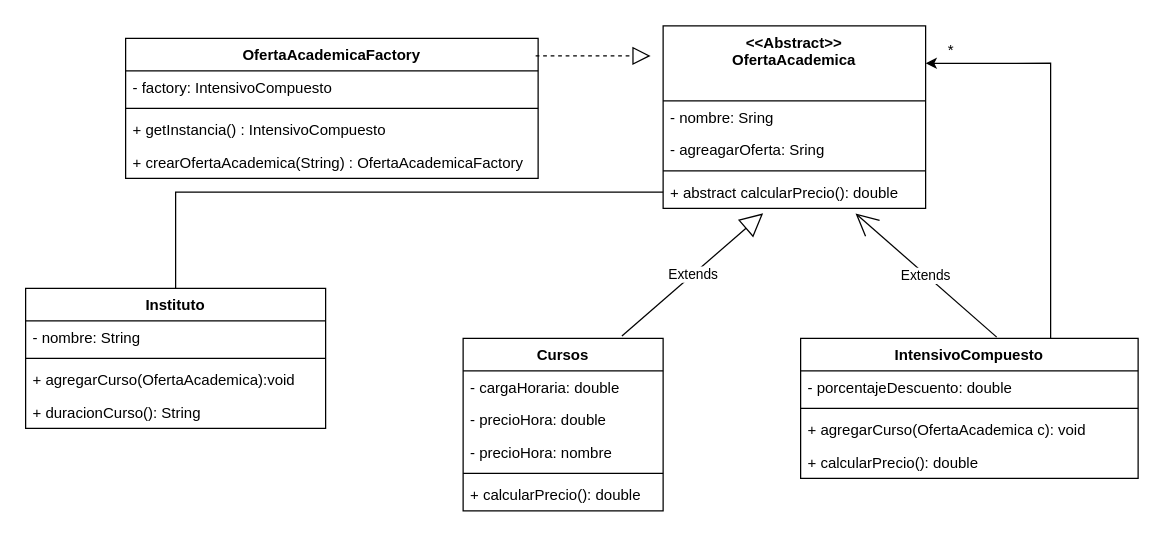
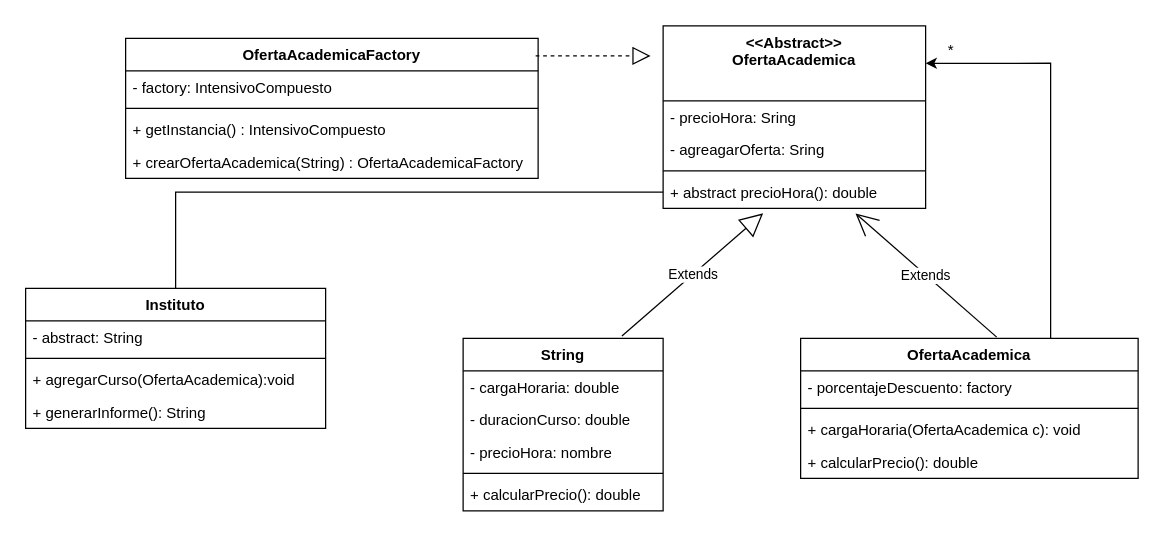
- <mxCell id="15" value="- nombre: Sring" style="text;strokeColor=none;fillColor=none;align=left;verticalAlign=top;spacingLeft=4;spacingRight=4;overflow=hidden;rotatable=0;points=[[0,0.5],[1,0.5]];portConstraint=eastwest;" vertex="1" parent="14"><mxGeometry y="60" width="210" height="26" as="geometry" /></mxCell>
+ <mxCell id="15" value="- precioHora: Sring" style="text;strokeColor=none;fillColor=none;align=left;verticalAlign=top;spacingLeft=4;spacingRight=4;overflow=hidden;rotatable=0;points=[[0,0.5],[1,0.5]];portConstraint=eastwest;" vertex="1" parent="14"><mxGeometry y="60" width="210" height="26" as="geometry" /></mxCell>
- <mxCell id="18" value="+ abstract calcularPrecio(): double" style="text;strokeColor=none;fillColor=none;align=left;verticalAlign=top;spacingLeft=4;spacingRight=4;overflow=hidden;rotatable=0;points=[[0,0.5],[1,0.5]];portConstraint=eastwest;" vertex="1" parent="14"><mxGeometry y="120" width="210" height="26" as="geometry" /></mxCell>
+ <mxCell id="18" value="+ abstract precioHora(): double" style="text;strokeColor=none;fillColor=none;align=left;verticalAlign=top;spacingLeft=4;spacingRight=4;overflow=hidden;rotatable=0;points=[[0,0.5],[1,0.5]];portConstraint=eastwest;" vertex="1" parent="14"><mxGeometry y="120" width="210" height="26" as="geometry" /></mxCell>
- <mxCell id="30" value="- nombre: String" style="text;strokeColor=none;fillColor=none;align=left;verticalAlign=top;spacingLeft=4;spacingRight=4;overflow=hidden;rotatable=0;points=[[0,0.5],[1,0.5]];portConstraint=eastwest;" vertex="1" parent="29"><mxGeometry y="26" width="240" height="26" as="geometry" /></mxCell>
+ <mxCell id="30" value="- abstract: String" style="text;strokeColor=none;fillColor=none;align=left;verticalAlign=top;spacingLeft=4;spacingRight=4;overflow=hidden;rotatable=0;points=[[0,0.5],[1,0.5]];portConstraint=eastwest;" vertex="1" parent="29"><mxGeometry y="26" width="240" height="26" as="geometry" /></mxCell>
- <mxCell id="8" value="Cursos" style="swimlane;fontStyle=1;align=center;verticalAlign=top;childLayout=stackLayout;horizontal=1;startSize=26;horizontalStack=0;resizeParent=1;resizeParentMax=0;resizeLast=0;collapsible=1;marginBottom=0;" vertex="1" parent="1"><mxGeometry x="370" y="270" width="160" height="138" as="geometry" /></mxCell>
+ <mxCell id="8" value="String" style="swimlane;fontStyle=1;align=center;verticalAlign=top;childLayout=stackLayout;horizontal=1;startSize=26;horizontalStack=0;resizeParent=1;resizeParentMax=0;resizeLast=0;collapsible=1;marginBottom=0;" vertex="1" parent="1"><mxGeometry x="370" y="270" width="160" height="138" as="geometry" /></mxCell>
- <mxCell id="3" value="IntensivoCompuesto" style="swimlane;fontStyle=1;align=center;verticalAlign=top;childLayout=stackLayout;horizontal=1;startSize=26;horizontalStack=0;resizeParent=1;resizeParentMax=0;resizeLast=0;collapsible=1;marginBottom=0;" vertex="1" parent="1"><mxGeometry x="640" y="270" width="270" height="112" as="geometry" /></mxCell>
+ <mxCell id="3" value="OfertaAcademica" style="swimlane;fontStyle=1;align=center;verticalAlign=top;childLayout=stackLayout;horizontal=1;startSize=26;horizontalStack=0;resizeParent=1;resizeParentMax=0;resizeLast=0;collapsible=1;marginBottom=0;" vertex="1" parent="1"><mxGeometry x="640" y="270" width="270" height="112" as="geometry" /></mxCell>
- <mxCell id="4" value="- porcentajeDescuento: double" style="text;strokeColor=none;fillColor=none;align=left;verticalAlign=top;spacingLeft=4;spacingRight=4;overflow=hidden;rotatable=0;points=[[0,0.5],[1,0.5]];portConstraint=eastwest;" vertex="1" parent="3"><mxGeometry y="26" width="270" height="26" as="geometry" /></mxCell>
+ <mxCell id="4" value="- porcentajeDescuento: factory" style="text;strokeColor=none;fillColor=none;align=left;verticalAlign=top;spacingLeft=4;spacingRight=4;overflow=hidden;rotatable=0;points=[[0,0.5],[1,0.5]];portConstraint=eastwest;" vertex="1" parent="3"><mxGeometry y="26" width="270" height="26" as="geometry" /></mxCell>
- <mxCell id="33" value="+ duracionCurso(): String" style="text;strokeColor=none;fillColor=none;align=left;verticalAlign=top;spacingLeft=4;spacingRight=4;overflow=hidden;rotatable=0;points=[[0,0.5],[1,0.5]];portConstraint=eastwest;" vertex="1" parent="29"><mxGeometry y="86" width="240" height="26" as="geometry" /></mxCell>
+ <mxCell id="33" value="+ generarInforme(): String" style="text;strokeColor=none;fillColor=none;align=left;verticalAlign=top;spacingLeft=4;spacingRight=4;overflow=hidden;rotatable=0;points=[[0,0.5],[1,0.5]];portConstraint=eastwest;" vertex="1" parent="29"><mxGeometry y="86" width="240" height="26" as="geometry" /></mxCell>
- <mxCell id="10" value="- precioHora: double" style="text;strokeColor=none;fillColor=none;align=left;verticalAlign=top;spacingLeft=4;spacingRight=4;overflow=hidden;rotatable=0;points=[[0,0.5],[1,0.5]];portConstraint=eastwest;" vertex="1" parent="8"><mxGeometry y="52" width="160" height="26" as="geometry" /></mxCell>
+ <mxCell id="10" value="- duracionCurso: double" style="text;strokeColor=none;fillColor=none;align=left;verticalAlign=top;spacingLeft=4;spacingRight=4;overflow=hidden;rotatable=0;points=[[0,0.5],[1,0.5]];portConstraint=eastwest;" vertex="1" parent="8"><mxGeometry y="52" width="160" height="26" as="geometry" /></mxCell>
- <mxCell id="6" value="+ agregarCurso(OfertaAcademica c): void" style="text;strokeColor=none;fillColor=none;align=left;verticalAlign=top;spacingLeft=4;spacingRight=4;overflow=hidden;rotatable=0;points=[[0,0.5],[1,0.5]];portConstraint=eastwest;" vertex="1" parent="3"><mxGeometry y="60" width="270" height="26" as="geometry" /></mxCell>
+ <mxCell id="6" value="+ cargaHoraria(OfertaAcademica c): void" style="text;strokeColor=none;fillColor=none;align=left;verticalAlign=top;spacingLeft=4;spacingRight=4;overflow=hidden;rotatable=0;points=[[0,0.5],[1,0.5]];portConstraint=eastwest;" vertex="1" parent="3"><mxGeometry y="60" width="270" height="26" as="geometry" /></mxCell>
